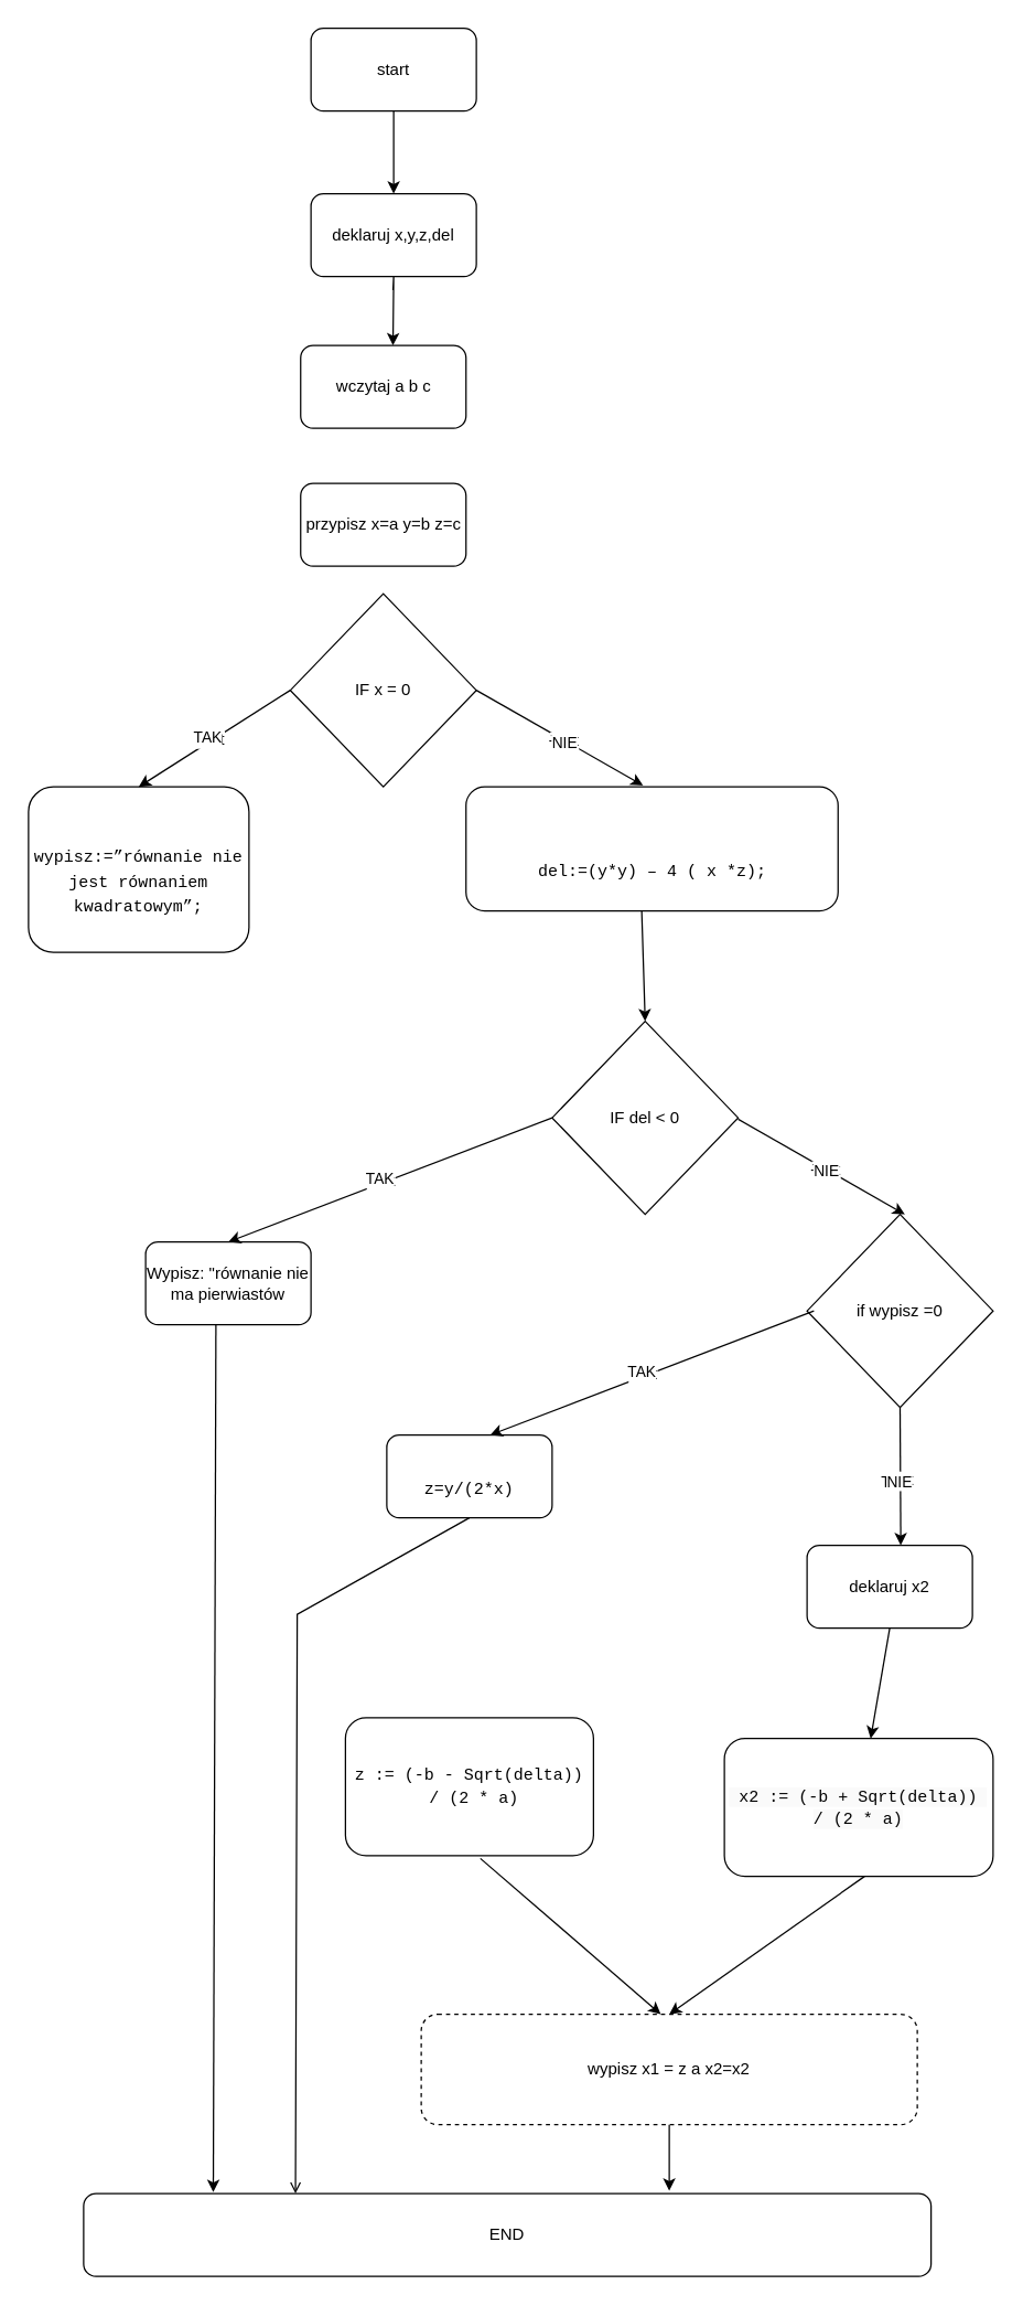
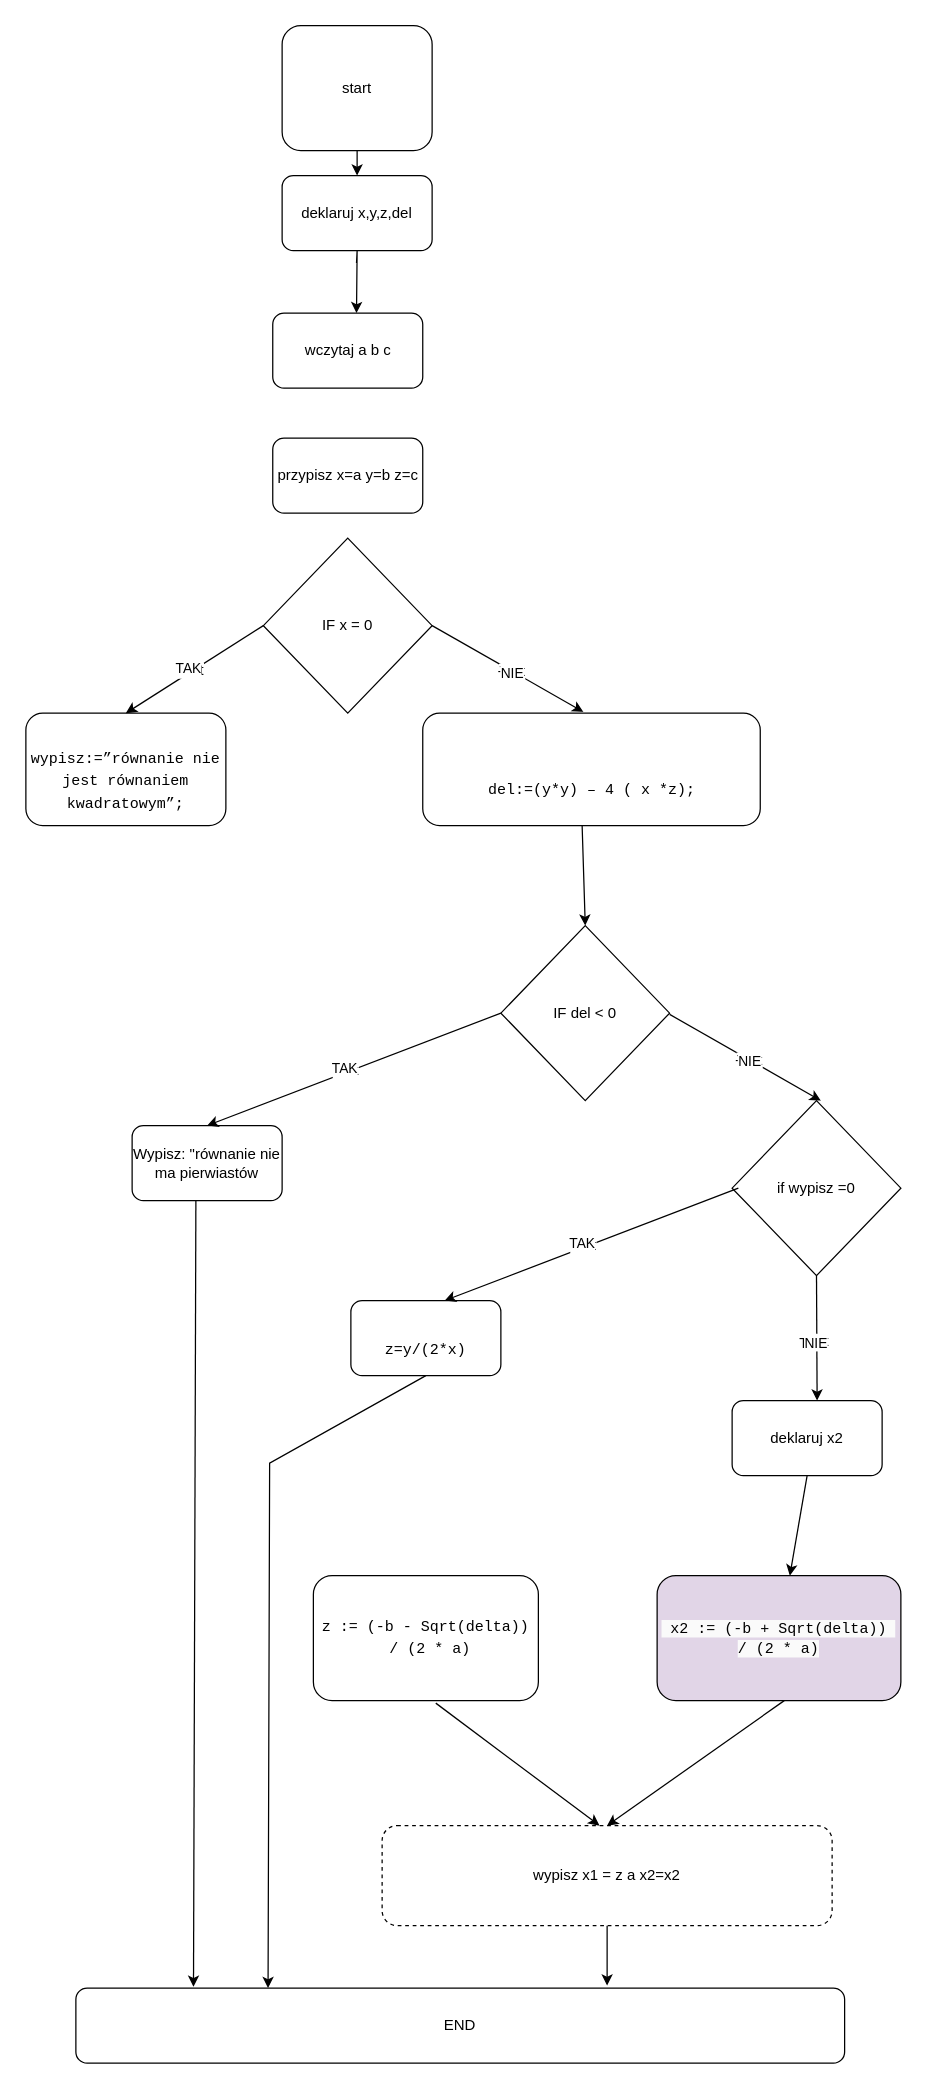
- <mxCell id="2" value="start" style="rounded=1;whiteSpace=wrap;html=1;" parent="1" vertex="1"><mxGeometry x="225" y="20" width="120" height="60" as="geometry" /></mxCell>
+ <mxCell id="2" value="start" style="rounded=1;whiteSpace=wrap;html=1;" parent="1" vertex="1"><mxGeometry x="225" y="20" width="120" height="100" as="geometry" /></mxCell>
- <mxCell id="19" value="&lt;p style=&quot;line-height: 16px; margin-bottom: 0cm; direction: ltr; background: transparent; font-family: &amp;quot;Times New Roman&amp;quot;, serif; font-size: 12pt; font-variant-numeric: normal; font-variant-east-asian: normal; font-variant-alternates: normal; font-variant-position: normal; font-variant-emoji: normal;&quot; class=&quot;western&quot;&gt;&lt;span style=&quot;font-size: 9pt; font-family: SFMono-Regular, Menlo, Monaco, Consolas, &amp;quot;Liberation Mono&amp;quot;, &amp;quot;Courier New&amp;quot;, monospace; background-color: transparent;&quot;&gt;wypisz:=”równanie nie jest równaniem kwadratowym”;&lt;/span&gt;&lt;/p&gt;" style="rounded=1;whiteSpace=wrap;html=1;" vertex="1" parent="1"><mxGeometry x="20" y="570" width="160" height="120" as="geometry" /></mxCell>
+ <mxCell id="19" value="&lt;p style=&quot;line-height: 16px; margin-bottom: 0cm; direction: ltr; background: transparent; font-family: &amp;quot;Times New Roman&amp;quot;, serif; font-size: 12pt; font-variant-numeric: normal; font-variant-east-asian: normal; font-variant-alternates: normal; font-variant-position: normal; font-variant-emoji: normal;&quot; class=&quot;western&quot;&gt;&lt;span style=&quot;font-size: 9pt; font-family: SFMono-Regular, Menlo, Monaco, Consolas, &amp;quot;Liberation Mono&amp;quot;, &amp;quot;Courier New&amp;quot;, monospace; background-color: transparent;&quot;&gt;wypisz:=”równanie nie jest równaniem kwadratowym”;&lt;/span&gt;&lt;/p&gt;" style="rounded=1;whiteSpace=wrap;html=1;" vertex="1" parent="1"><mxGeometry x="20" y="570" width="160" height="90" as="geometry" /></mxCell>
- <mxCell id="10" value="&lt;font style=&quot;forced-color-adjust: none; color: rgb(0, 0, 0); font-family: ui-monospace, SFMono-Regular, &amp;quot;SF Mono&amp;quot;, Menlo, Consolas, &amp;quot;Liberation Mono&amp;quot;, monospace; font-size: 12px; font-style: normal; font-variant-ligatures: normal; font-variant-caps: normal; font-weight: 400; letter-spacing: normal; orphans: 2; text-align: left; text-indent: 0px; text-transform: none; widows: 2; word-spacing: 0px; -webkit-text-stroke-width: 0px; white-space: pre; text-decoration-thickness: initial; text-decoration-style: initial; text-decoration-color: initial;&quot;&gt;z := (-b - Sqrt(delta))&lt;/font&gt;&lt;div&gt;&lt;font style=&quot;forced-color-adjust: none; color: rgb(0, 0, 0); font-family: ui-monospace, SFMono-Regular, &amp;quot;SF Mono&amp;quot;, Menlo, Consolas, &amp;quot;Liberation Mono&amp;quot;, monospace; font-size: 12px; font-style: normal; font-variant-ligatures: normal; font-variant-caps: normal; font-weight: 400; letter-spacing: normal; orphans: 2; text-align: left; text-indent: 0px; text-transform: none; widows: 2; word-spacing: 0px; -webkit-text-stroke-width: 0px; white-space: pre; text-decoration-thickness: initial; text-decoration-style: initial; text-decoration-color: initial;&quot;&gt; / (2 * a)&lt;/font&gt;&lt;span style=&quot;forced-color-adjust: none; color: rgb(0, 0, 0); font-family: ui-monospace, SFMono-Regular, &amp;quot;SF Mono&amp;quot;, Menlo, Consolas, &amp;quot;Liberation Mono&amp;quot;, monospace; font-style: normal; font-variant-ligatures: normal; font-variant-caps: normal; font-weight: 400; letter-spacing: normal; orphans: 2; text-align: left; text-indent: 0px; text-transform: none; widows: 2; word-spacing: 0px; -webkit-text-stroke-width: 0px; white-space: pre; text-decoration-thickness: initial; text-decoration-style: initial; text-decoration-color: initial; font-size: 14px;&quot;&gt;&lt;br style=&quot;forced-color-adjust: none;&quot;&gt;&lt;/span&gt;&lt;/div&gt;" style="rounded=1;whiteSpace=wrap;html=1;" parent="1" vertex="1"><mxGeometry x="250" y="1245" width="180" height="100" as="geometry" /></mxCell>
+ <mxCell id="10" value="&lt;font style=&quot;forced-color-adjust: none; color: rgb(0, 0, 0); font-family: ui-monospace, SFMono-Regular, &amp;quot;SF Mono&amp;quot;, Menlo, Consolas, &amp;quot;Liberation Mono&amp;quot;, monospace; font-size: 12px; font-style: normal; font-variant-ligatures: normal; font-variant-caps: normal; font-weight: 400; letter-spacing: normal; orphans: 2; text-align: left; text-indent: 0px; text-transform: none; widows: 2; word-spacing: 0px; -webkit-text-stroke-width: 0px; white-space: pre; text-decoration-thickness: initial; text-decoration-style: initial; text-decoration-color: initial;&quot;&gt;z := (-b - Sqrt(delta))&lt;/font&gt;&lt;div&gt;&lt;font style=&quot;forced-color-adjust: none; color: rgb(0, 0, 0); font-family: ui-monospace, SFMono-Regular, &amp;quot;SF Mono&amp;quot;, Menlo, Consolas, &amp;quot;Liberation Mono&amp;quot;, monospace; font-size: 12px; font-style: normal; font-variant-ligatures: normal; font-variant-caps: normal; font-weight: 400; letter-spacing: normal; orphans: 2; text-align: left; text-indent: 0px; text-transform: none; widows: 2; word-spacing: 0px; -webkit-text-stroke-width: 0px; white-space: pre; text-decoration-thickness: initial; text-decoration-style: initial; text-decoration-color: initial;&quot;&gt; / (2 * a)&lt;/font&gt;&lt;span style=&quot;forced-color-adjust: none; color: rgb(0, 0, 0); font-family: ui-monospace, SFMono-Regular, &amp;quot;SF Mono&amp;quot;, Menlo, Consolas, &amp;quot;Liberation Mono&amp;quot;, monospace; font-style: normal; font-variant-ligatures: normal; font-variant-caps: normal; font-weight: 400; letter-spacing: normal; orphans: 2; text-align: left; text-indent: 0px; text-transform: none; widows: 2; word-spacing: 0px; -webkit-text-stroke-width: 0px; white-space: pre; text-decoration-thickness: initial; text-decoration-style: initial; text-decoration-color: initial; font-size: 14px;&quot;&gt;&lt;br style=&quot;forced-color-adjust: none;&quot;&gt;&lt;/span&gt;&lt;/div&gt;" style="rounded=1;whiteSpace=wrap;html=1;" parent="1" vertex="1"><mxGeometry x="250" y="1260" width="180" height="100" as="geometry" /></mxCell>
- <mxCell id="11" value="&lt;span style=&quot;font-family: ui-monospace, SFMono-Regular, &amp;quot;SF Mono&amp;quot;, Menlo, Consolas, &amp;quot;Liberation Mono&amp;quot;, monospace; text-align: left; white-space: pre; background-color: rgb(250, 250, 250);&quot;&gt;&lt;font&gt; x2 := (-b + Sqrt(delta)) &lt;/font&gt;&lt;/span&gt;&lt;div&gt;&lt;span style=&quot;font-family: ui-monospace, SFMono-Regular, &amp;quot;SF Mono&amp;quot;, Menlo, Consolas, &amp;quot;Liberation Mono&amp;quot;, monospace; text-align: left; white-space: pre; background-color: rgb(250, 250, 250);&quot;&gt;&lt;font&gt;/ (2 * a)&lt;/font&gt;&lt;/span&gt;&lt;/div&gt;" style="rounded=1;whiteSpace=wrap;html=1;" parent="1" vertex="1"><mxGeometry x="525" y="1260" width="195" height="100" as="geometry" /></mxCell>
+ <mxCell id="11" value="&lt;span style=&quot;font-family: ui-monospace, SFMono-Regular, &amp;quot;SF Mono&amp;quot;, Menlo, Consolas, &amp;quot;Liberation Mono&amp;quot;, monospace; text-align: left; white-space: pre; background-color: rgb(250, 250, 250);&quot;&gt;&lt;font&gt; x2 := (-b + Sqrt(delta)) &lt;/font&gt;&lt;/span&gt;&lt;div&gt;&lt;span style=&quot;font-family: ui-monospace, SFMono-Regular, &amp;quot;SF Mono&amp;quot;, Menlo, Consolas, &amp;quot;Liberation Mono&amp;quot;, monospace; text-align: left; white-space: pre; background-color: rgb(250, 250, 250);&quot;&gt;&lt;font&gt;/ (2 * a)&lt;/font&gt;&lt;/span&gt;&lt;/div&gt;" style="rounded=1;whiteSpace=wrap;html=1;fillColor=#e1d5e7;" parent="1" vertex="1"><mxGeometry x="525" y="1260" width="195" height="100" as="geometry" /></mxCell>
- <mxCell id="46" value="" style="endArrow=open;html=1;rounded=0;exitX=0.5;exitY=1;exitDx=0;exitDy=0;entryX=0.25;entryY=0;entryDx=0;entryDy=0;" edge="1" parent="1" source="6" target="14"><mxGeometry width="50" height="50" relative="1" as="geometry"><mxPoint x="225" y="1240" as="sourcePoint" /><mxPoint x="275" y="1190" as="targetPoint" /><Array as="points"><mxPoint x="215" y="1170" /></Array></mxGeometry></mxCell>
+ <mxCell id="46" value="" style="endArrow=classic;html=1;rounded=0;exitX=0.5;exitY=1;exitDx=0;exitDy=0;entryX=0.25;entryY=0;entryDx=0;entryDy=0;" edge="1" parent="1" source="6" target="14"><mxGeometry width="50" height="50" relative="1" as="geometry"><mxPoint x="225" y="1240" as="sourcePoint" /><mxPoint x="275" y="1190" as="targetPoint" /><Array as="points"><mxPoint x="215" y="1170" /></Array></mxGeometry></mxCell>
